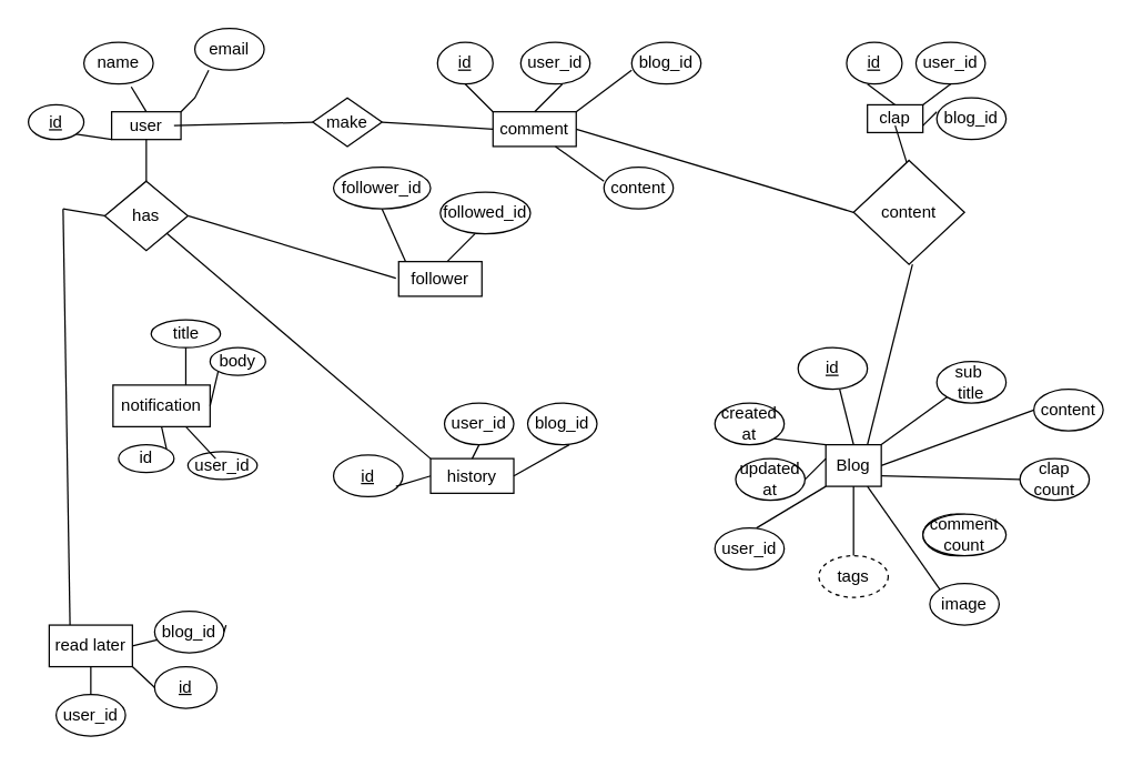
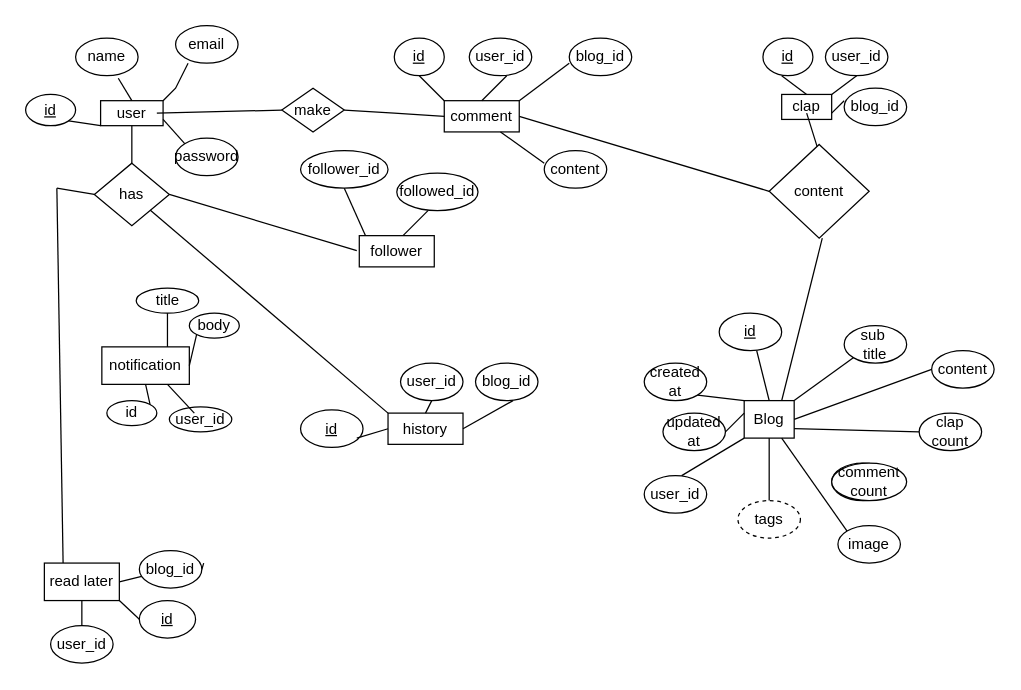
+ <mxCell id="45" value="" style="endArrow=none;html=1;rounded=0;exitX=1;exitY=0.75;exitDx=0;exitDy=0;entryX=0;entryY=0;entryDx=0;entryDy=0;" parent="1" source="37" target="41" edge="1"><mxGeometry width="50" height="50" relative="1" as="geometry"><mxPoint x="100" y="140" as="sourcePoint" /><mxPoint x="140" y="90" as="targetPoint" /></mxGeometry></mxCell>
+ <mxCell id="41" value="password" style="ellipse;whiteSpace=wrap;html=1;" parent="1" vertex="1"><mxGeometry x="140" y="110" width="50" height="30" as="geometry" /></mxCell>
